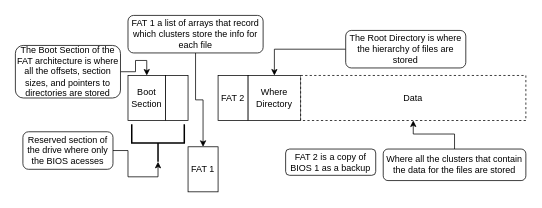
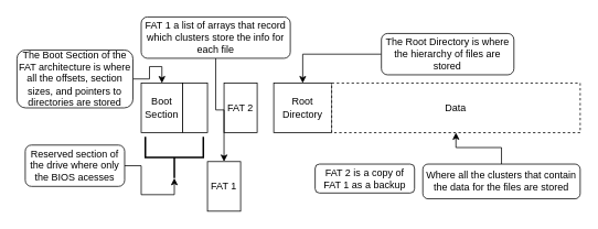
- <mxCell id="5" value="FAT 2" style="rounded=0;whiteSpace=wrap;html=1;" vertex="1" parent="1"><mxGeometry x="290" y="100" width="40" height="60" as="geometry" /></mxCell>
+ <mxCell id="5" value="FAT 2" style="rounded=0;whiteSpace=wrap;html=1;" vertex="1" parent="1"><mxGeometry x="270" y="100" width="40" height="60" as="geometry" /></mxCell>
- <mxCell id="6" value="Where Directory" style="rounded=0;whiteSpace=wrap;html=1;" vertex="1" parent="1"><mxGeometry x="330" y="100" width="70" height="60" as="geometry" /></mxCell>
+ <mxCell id="6" value="Root Directory" style="rounded=0;whiteSpace=wrap;html=1;" vertex="1" parent="1"><mxGeometry x="330" y="100" width="70" height="60" as="geometry" /></mxCell>
- <mxCell id="15" value="FAT 2 is a copy of BIOS 1 as a backup" style="rounded=1;whiteSpace=wrap;html=1;" vertex="1" parent="1"><mxGeometry x="380" y="198" width="120" height="35" as="geometry" /></mxCell>
+ <mxCell id="15" value="FAT 2 is a copy of FAT 1 as a backup" style="rounded=1;whiteSpace=wrap;html=1;" vertex="1" parent="1"><mxGeometry x="380" y="198" width="120" height="35" as="geometry" /></mxCell>
